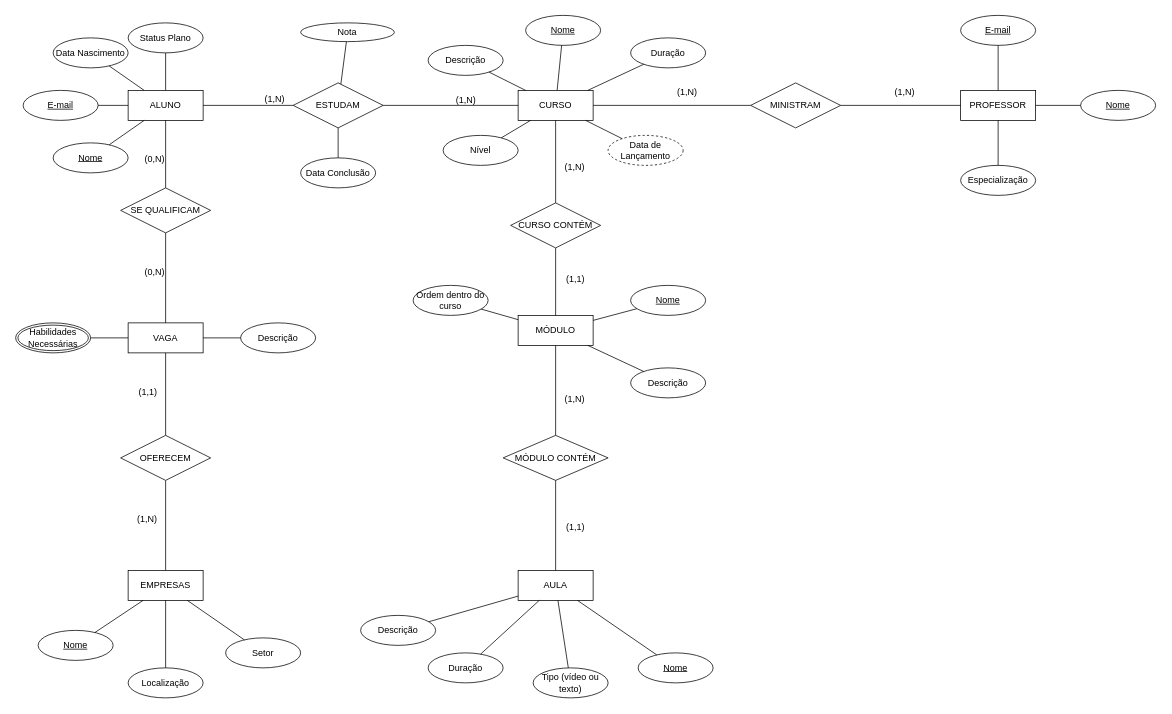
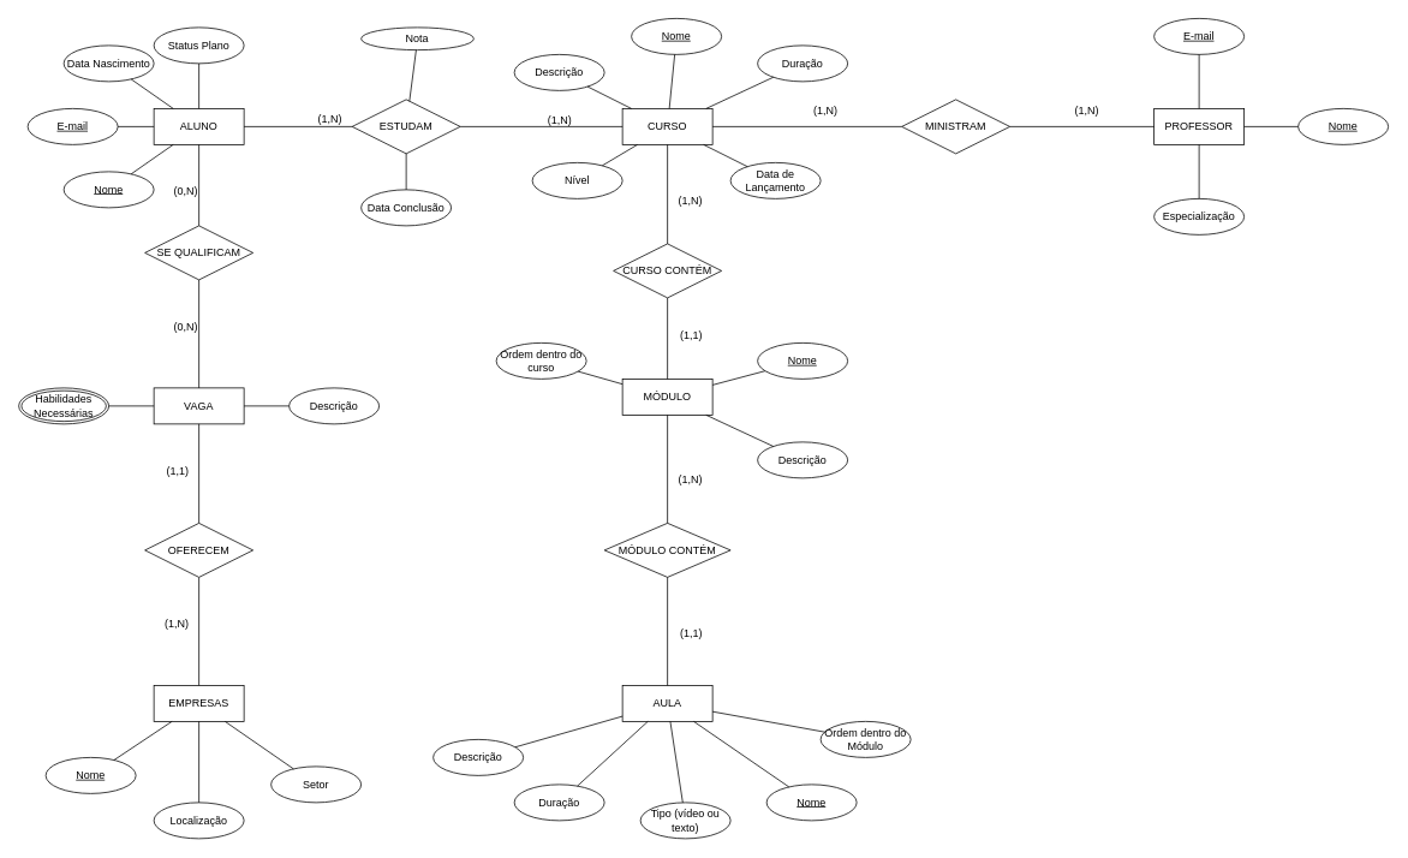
- <mxCell id="15" value="Data de Lançamento" style="ellipse;whiteSpace=wrap;html=1;align=center;dashed=1;" parent="1" vertex="1"><mxGeometry x="810" y="180" width="100" height="40" as="geometry" /></mxCell>
+ <mxCell id="15" value="Data de Lançamento" style="ellipse;whiteSpace=wrap;html=1;align=center;" parent="1" vertex="1"><mxGeometry x="810" y="180" width="100" height="40" as="geometry" /></mxCell>
+ <mxCell id="55" value="" style="endArrow=none;html=1;rounded=0;" parent="1" source="45" target="48" edge="1"><mxGeometry relative="1" as="geometry"><mxPoint x="480" y="1020" as="sourcePoint" /><mxPoint x="525" y="1040" as="targetPoint" /></mxGeometry></mxCell>
+ <mxCell id="48" value="Ordem dentro do Módulo" style="ellipse;whiteSpace=wrap;html=1;align=center;" parent="1" vertex="1"><mxGeometry x="910" y="800" width="100" height="40" as="geometry" /></mxCell>
